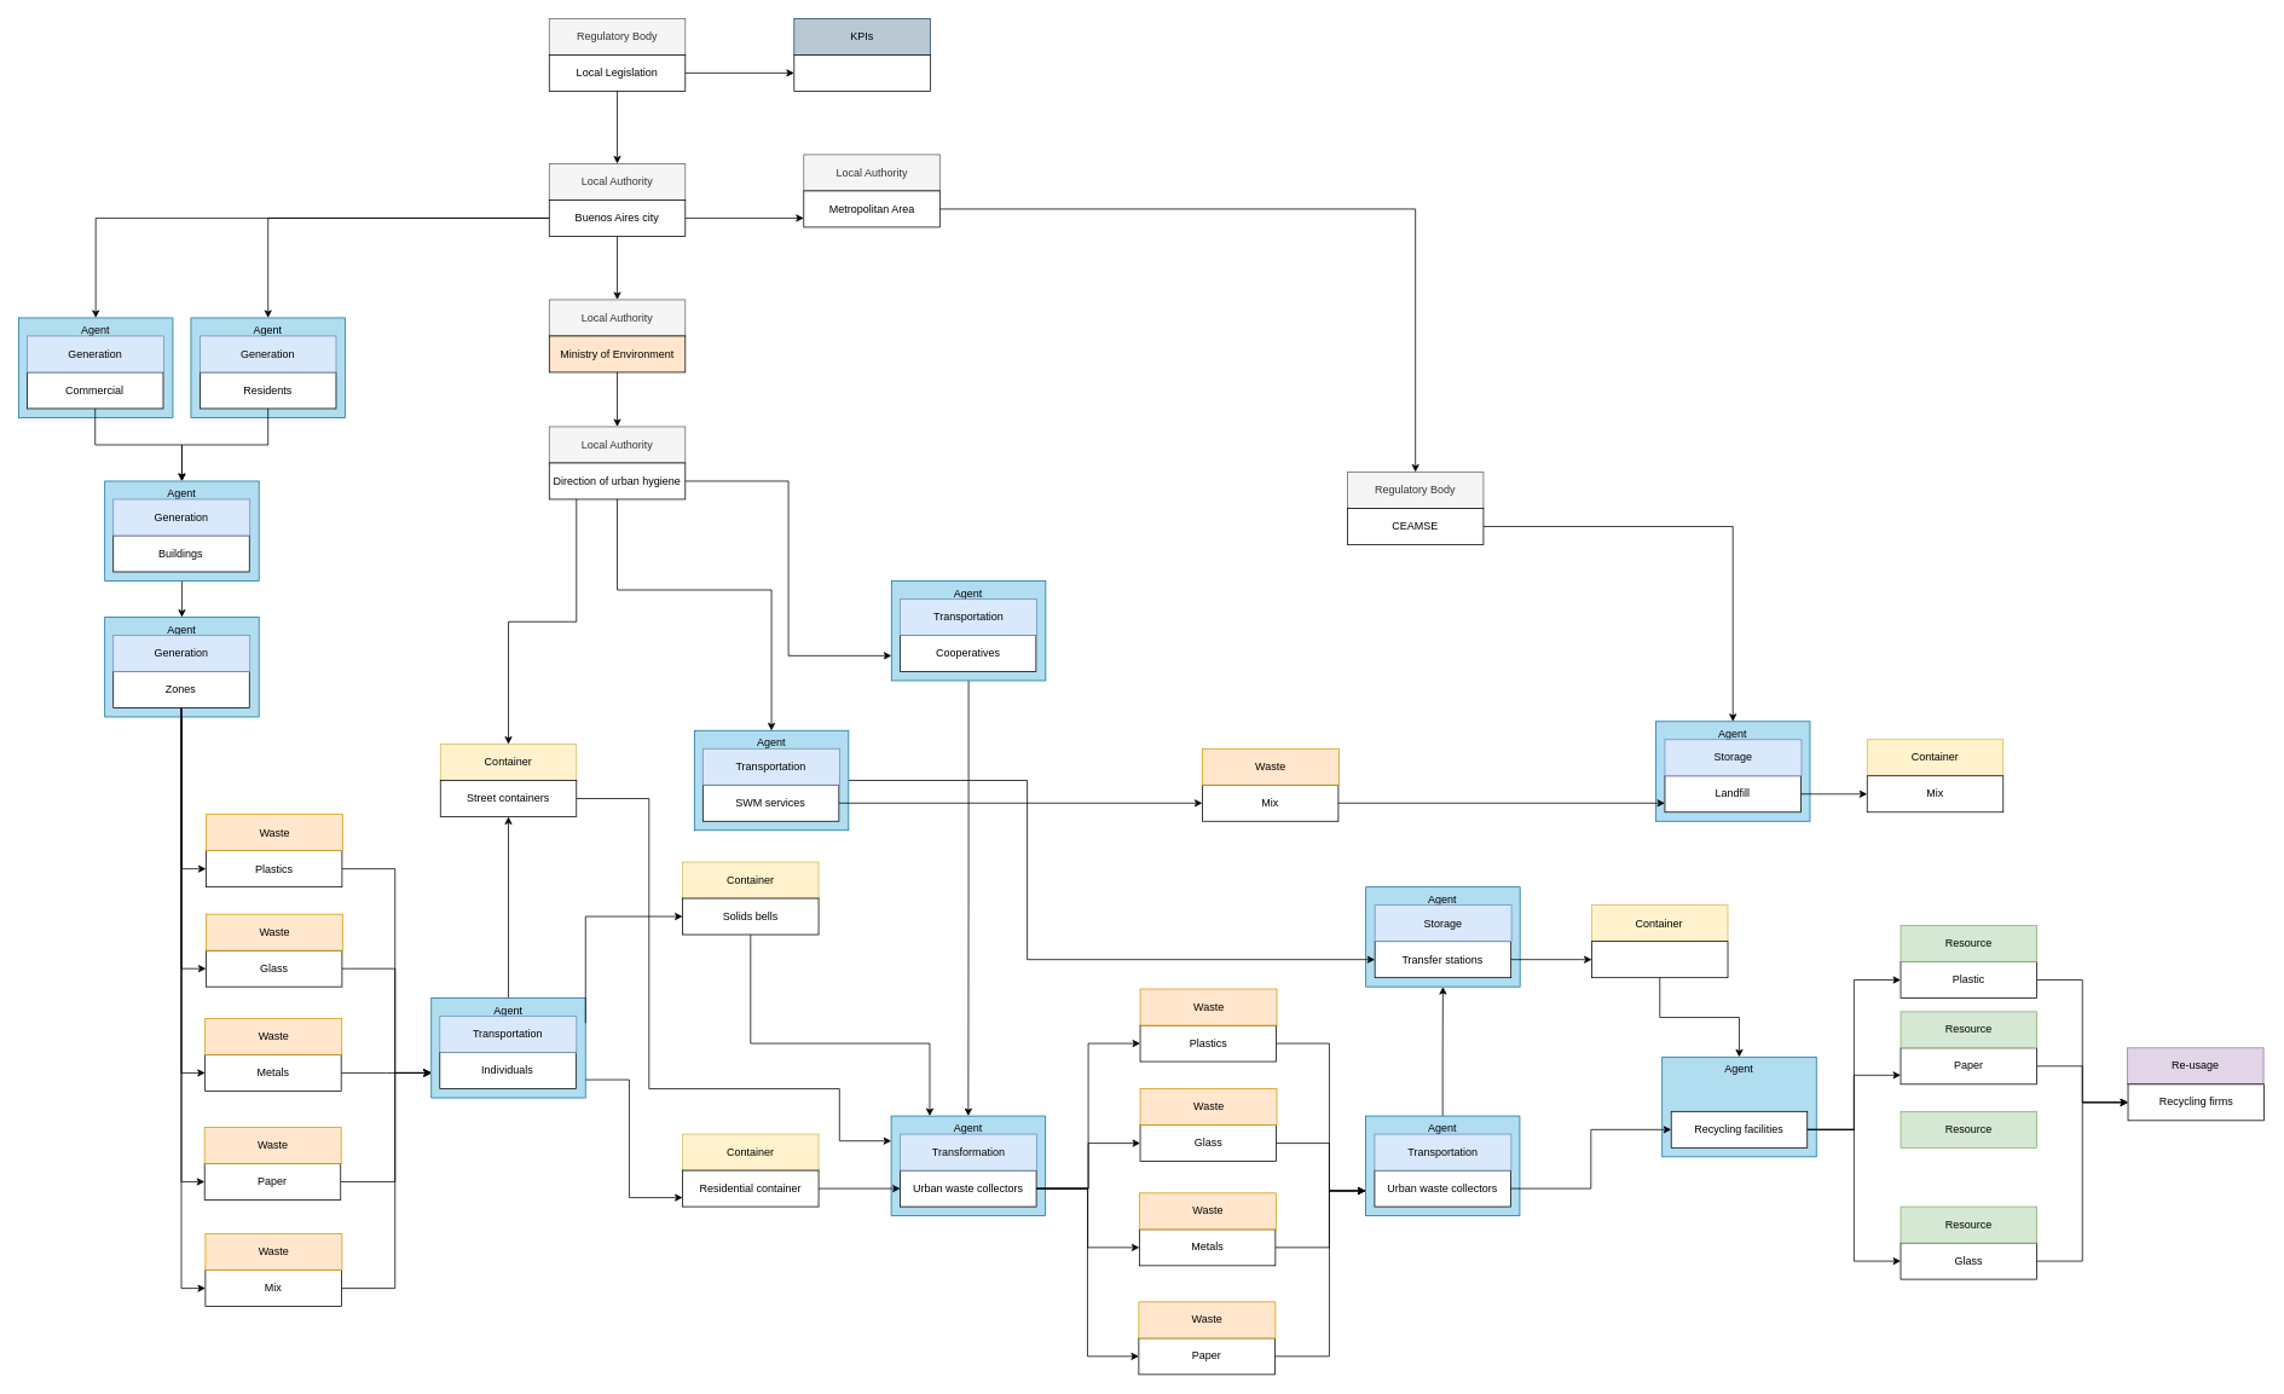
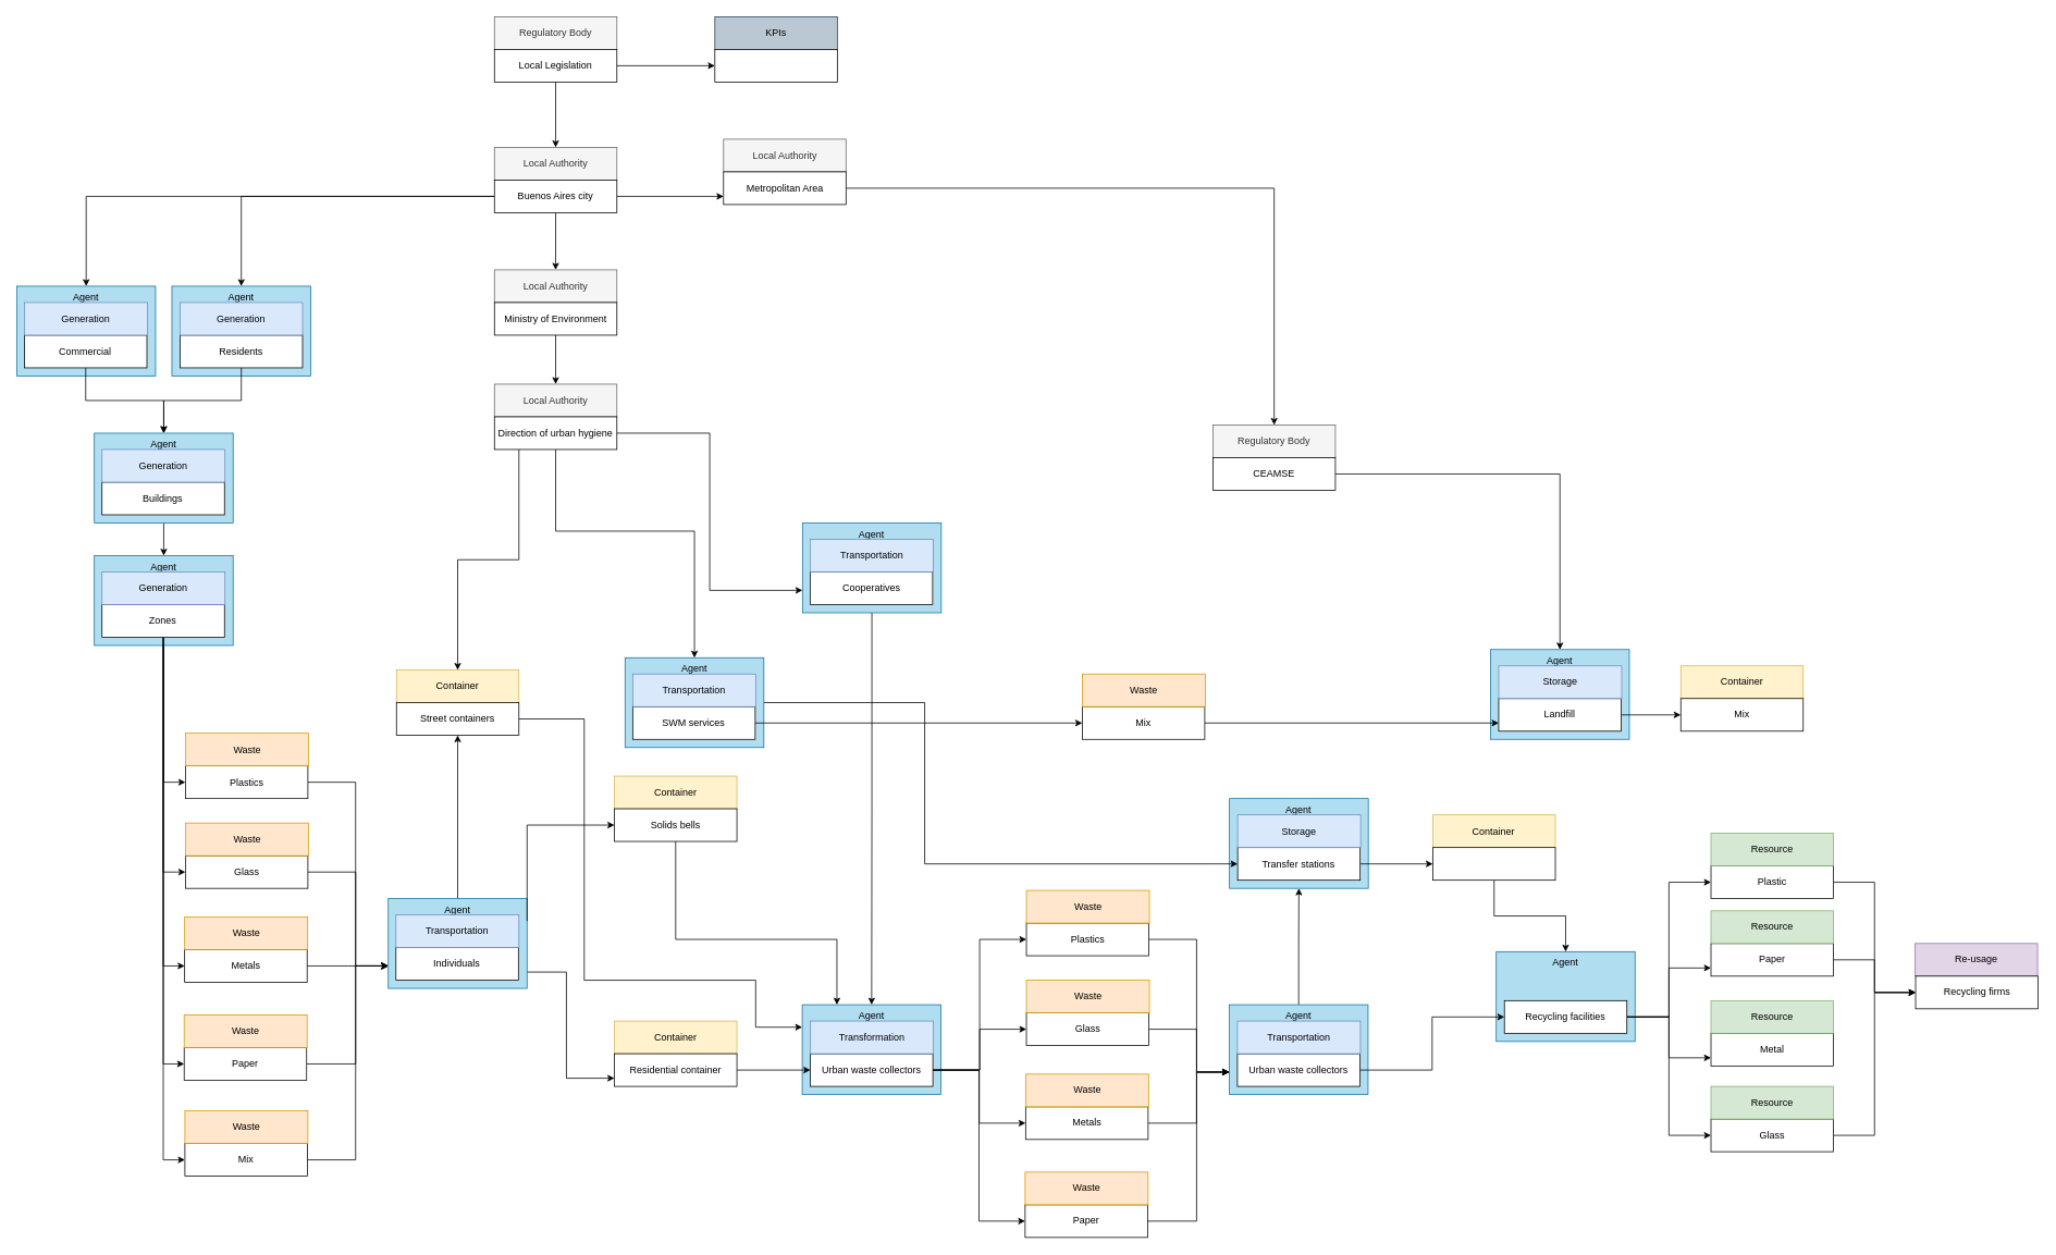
- <mxCell id="46" value="Ministry of Environment" style="rounded=0;whiteSpace=wrap;html=1;fillColor=#ffe6cc;" parent="1" vertex="1"><mxGeometry x="605" y="370" width="150" height="40" as="geometry" /></mxCell>
+ <mxCell id="46" value="Ministry of Environment" style="rounded=0;whiteSpace=wrap;html=1;" parent="1" vertex="1"><mxGeometry x="605" y="370" width="150" height="40" as="geometry" /></mxCell>
+ <mxCell id="142" value="Metal" style="rounded=0;whiteSpace=wrap;html=1;" vertex="1" parent="1"><mxGeometry x="2095" y="1265" width="150" height="40" as="geometry" /></mxCell>
+ <mxCell id="92" style="edgeStyle=orthogonalEdgeStyle;rounded=0;orthogonalLoop=1;jettySize=auto;html=1;entryX=0;entryY=0.75;entryDx=0;entryDy=0;" edge="1" parent="1" source="94" target="142"><mxGeometry relative="1" as="geometry" /></mxCell>
